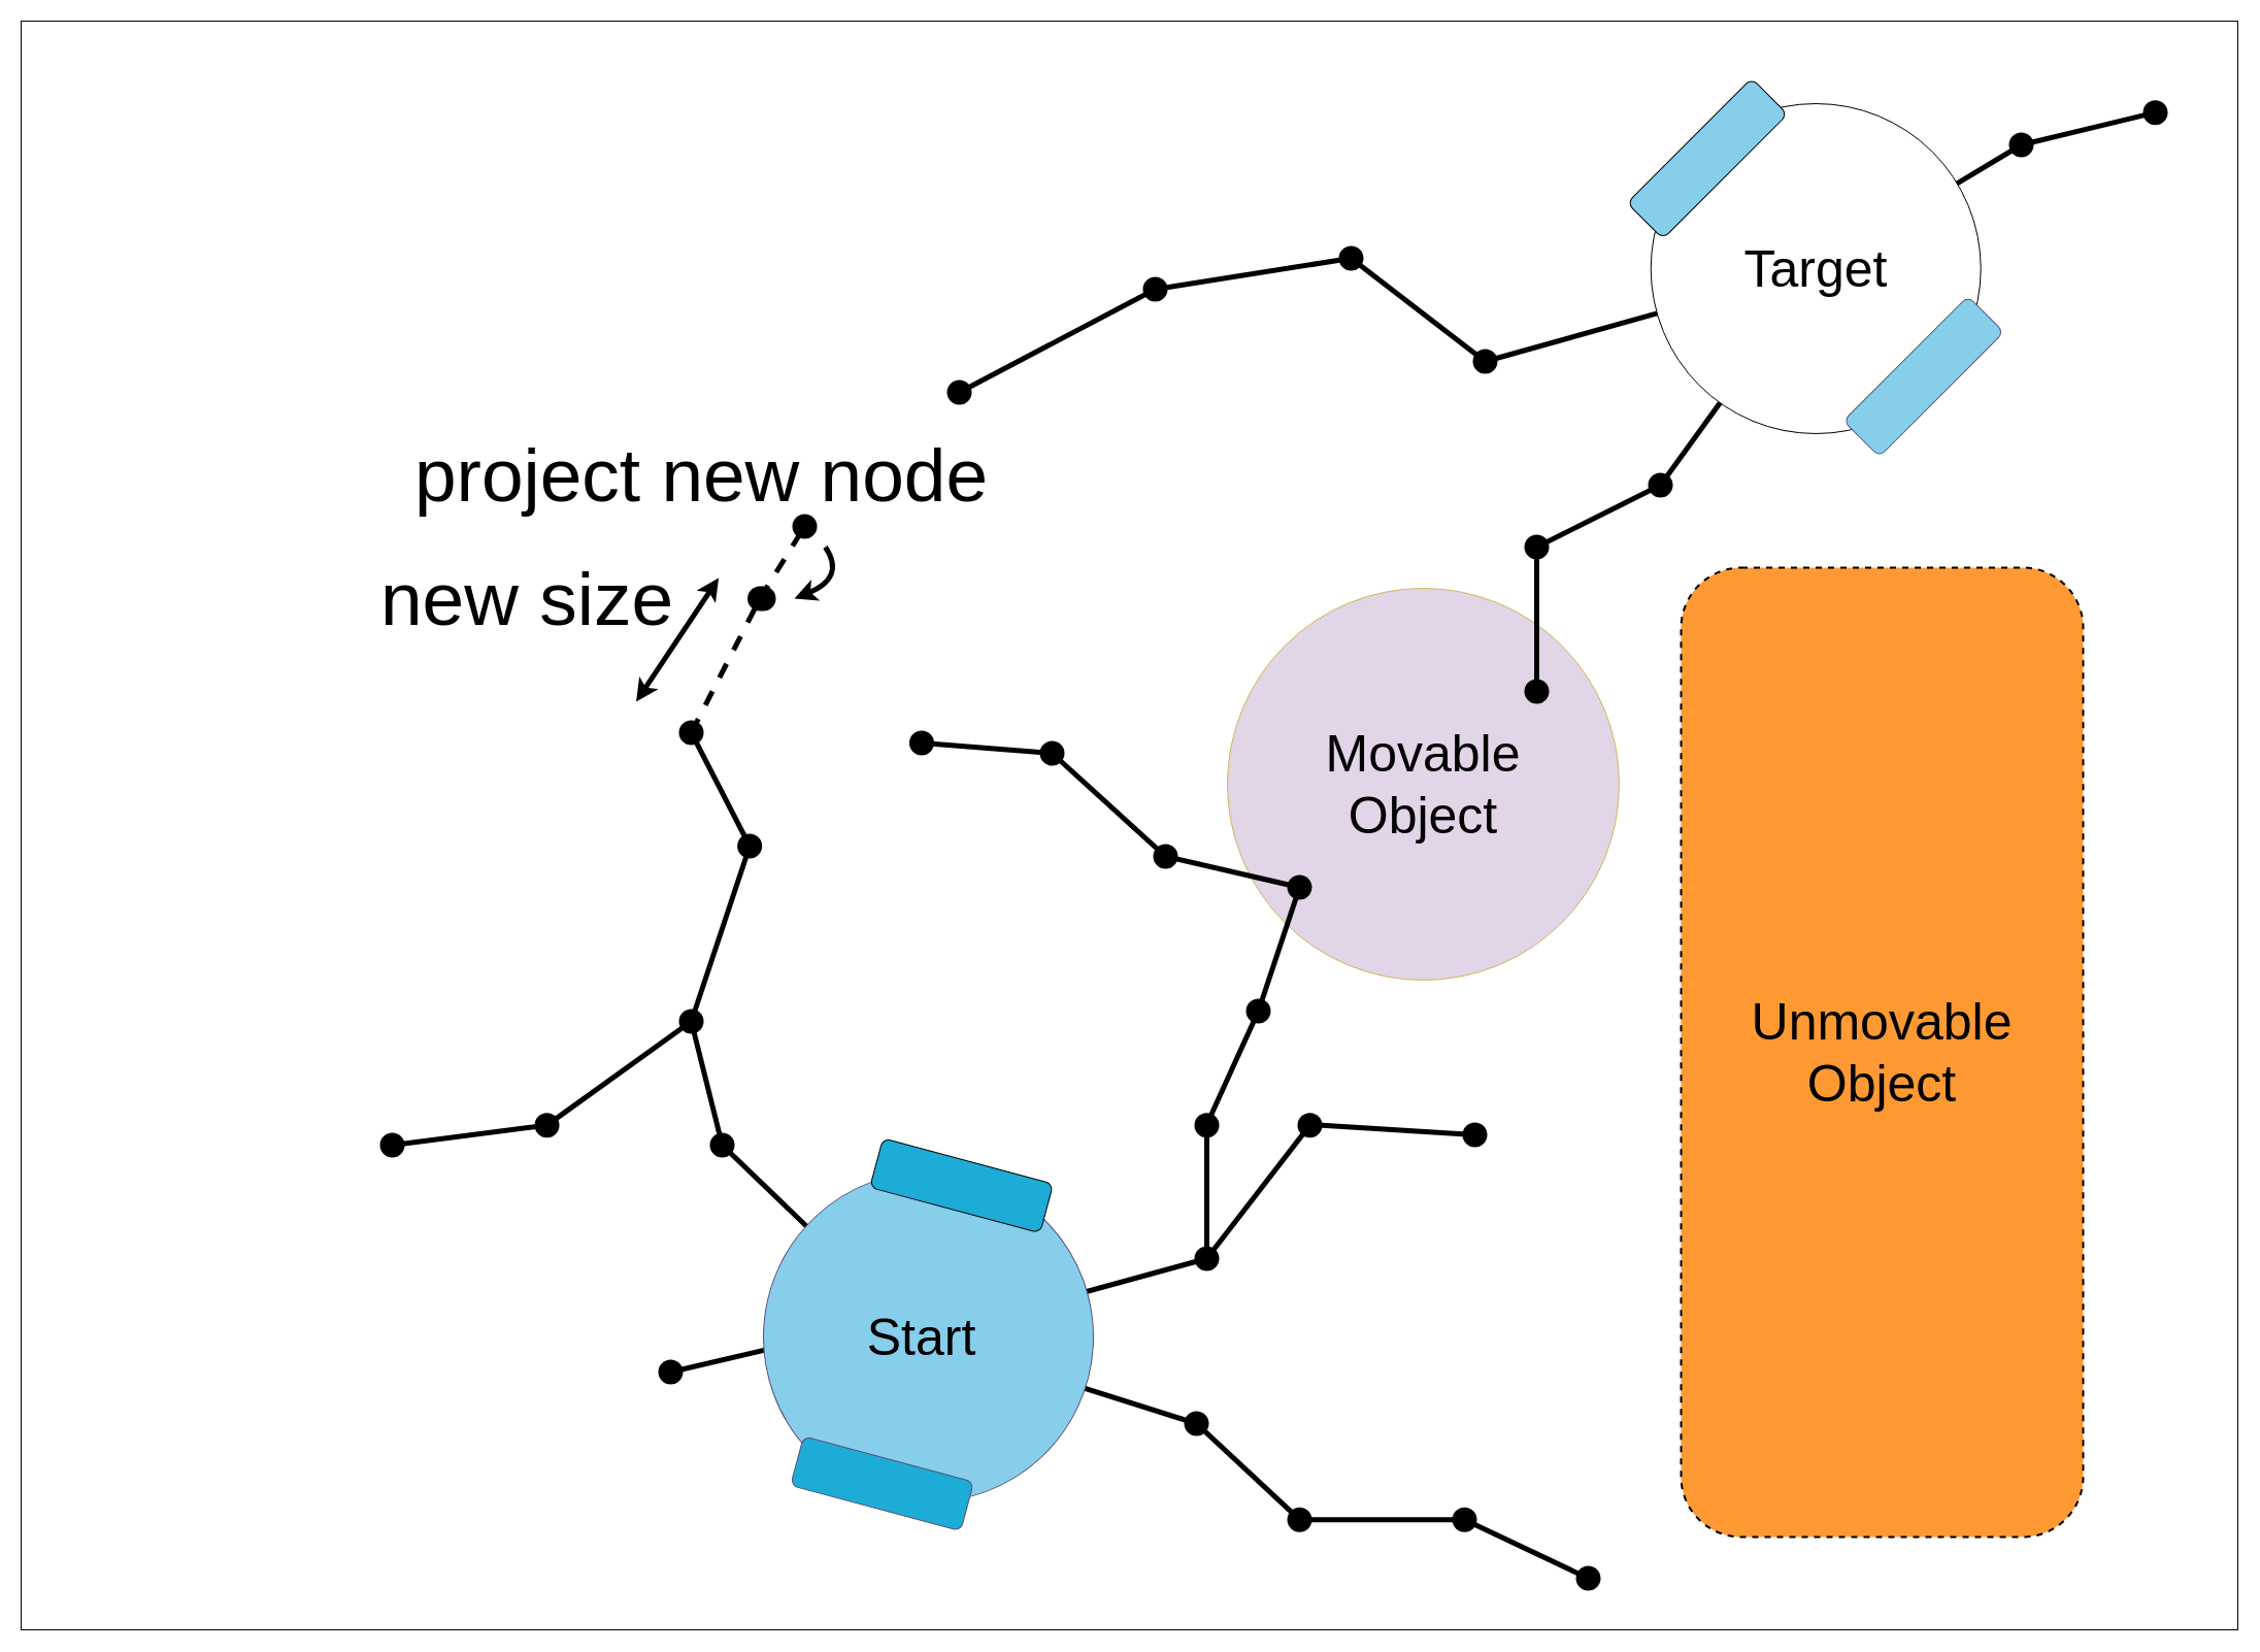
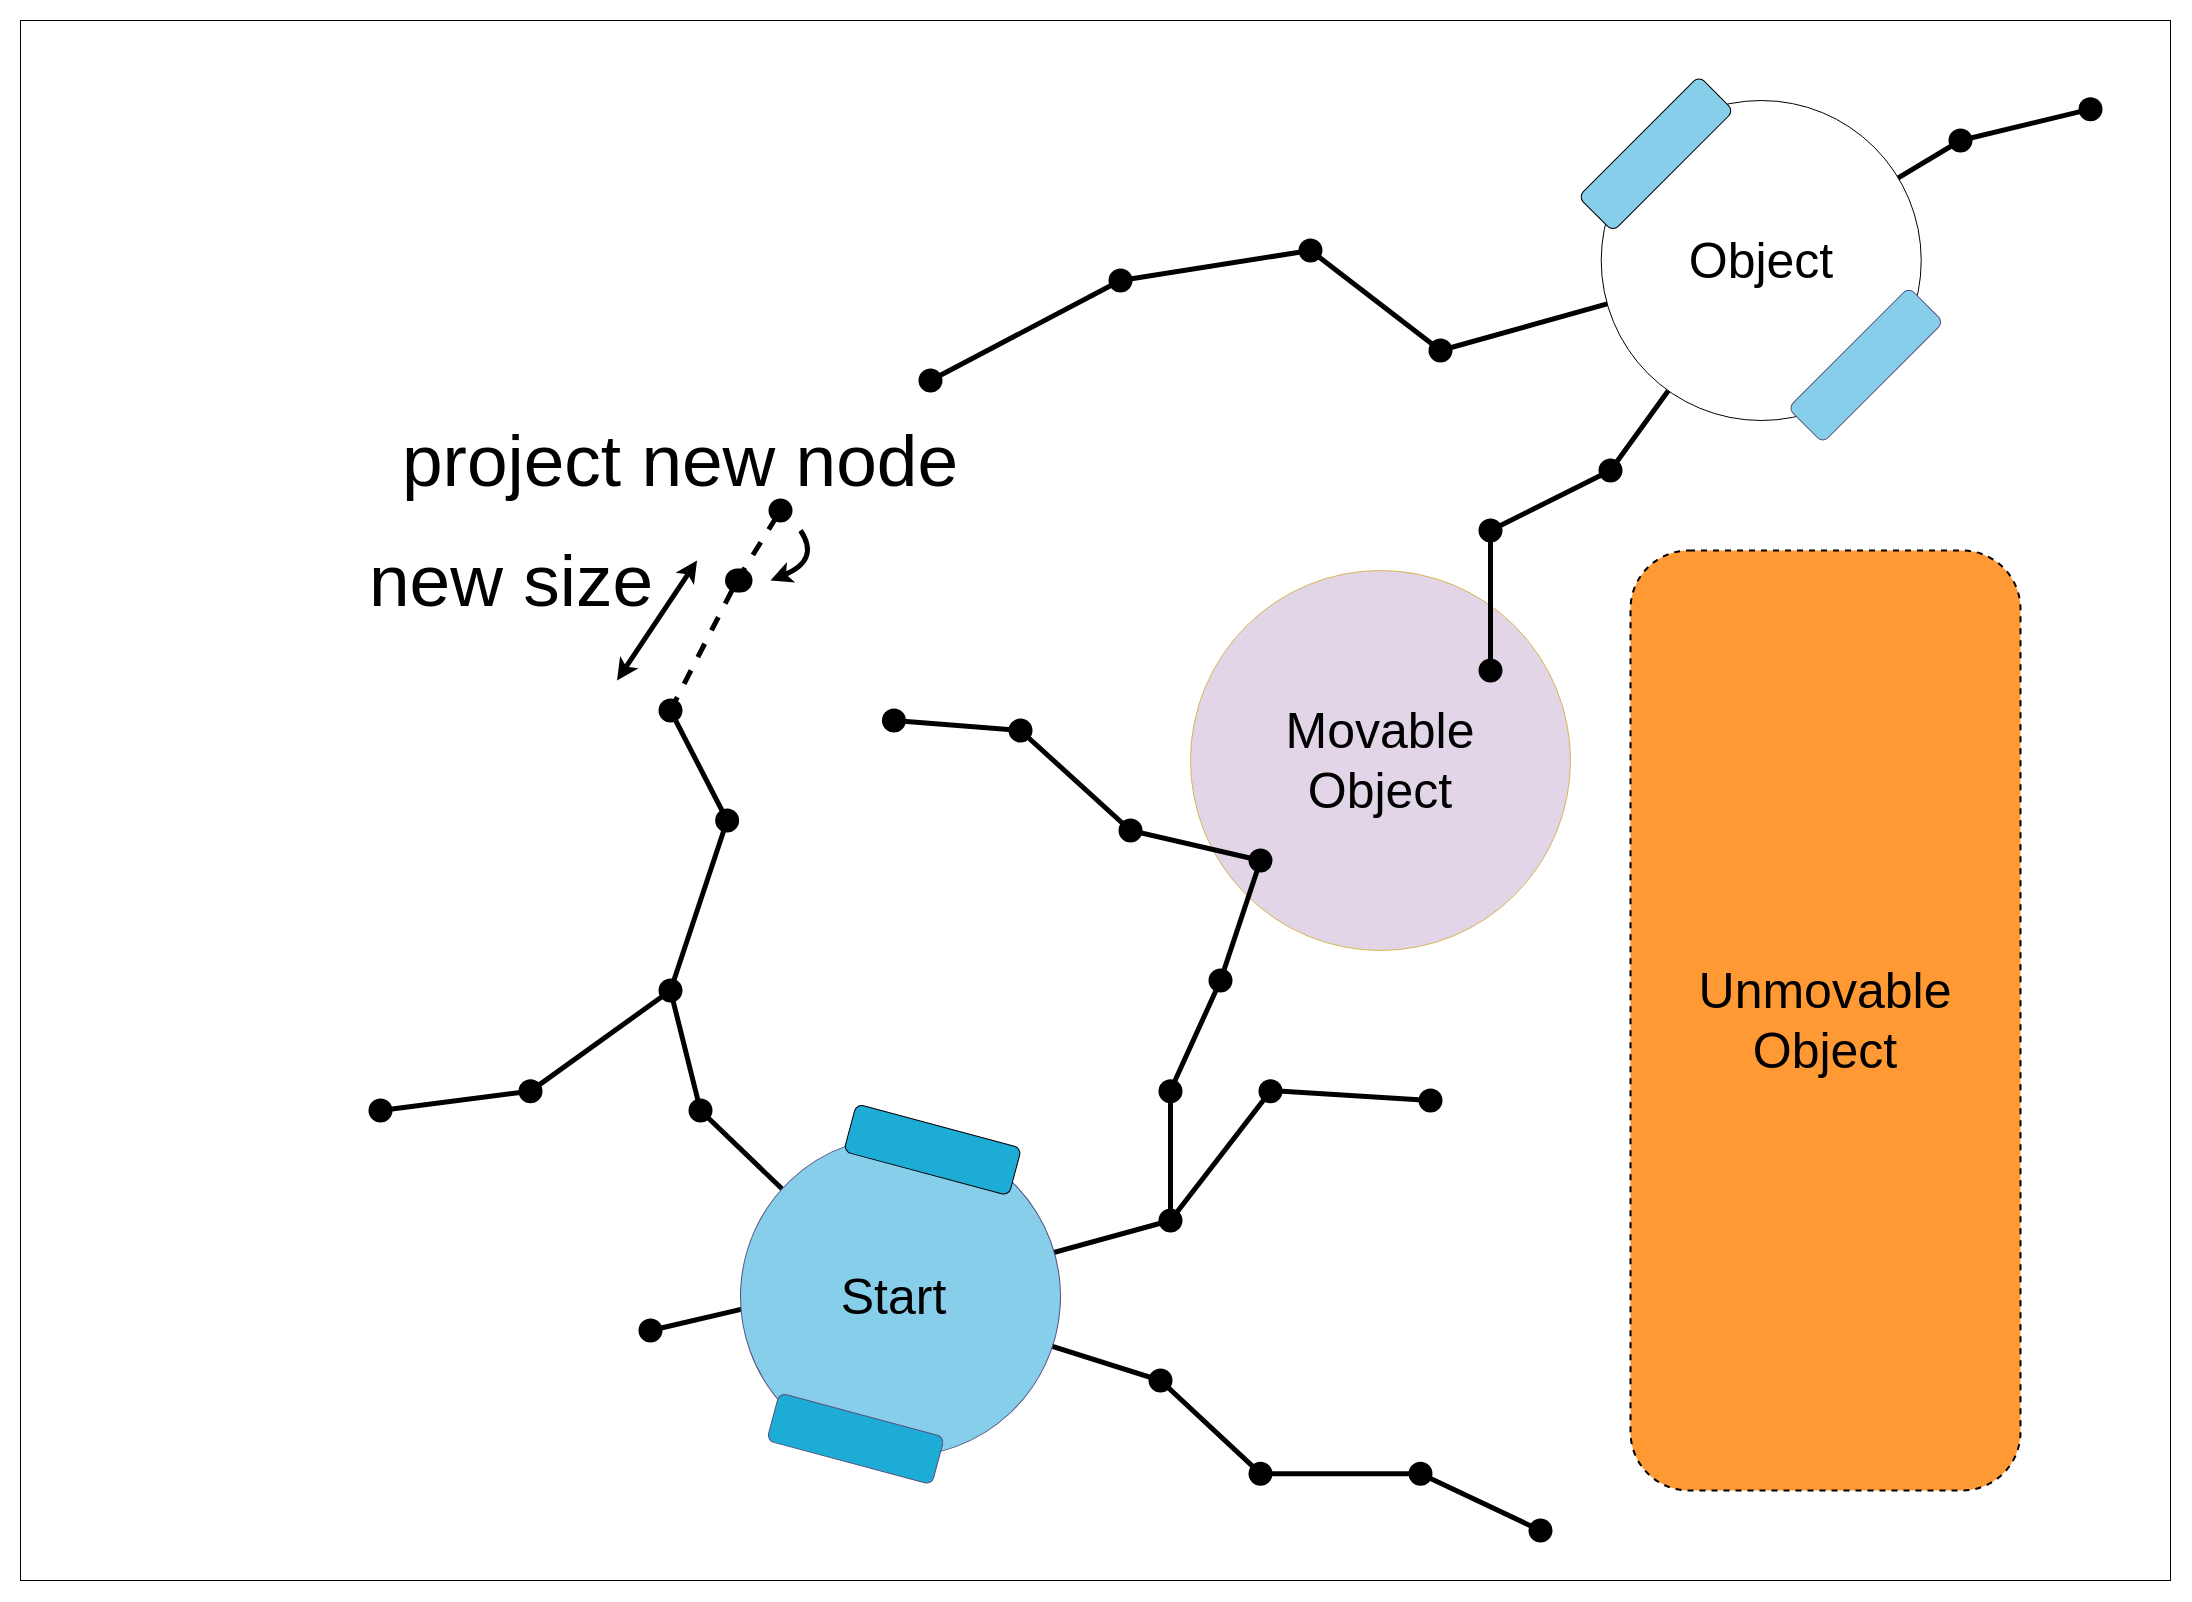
- <mxCell id="14" value="&lt;font style=&quot;&quot;&gt;&lt;font style=&quot;font-size: 50px;&quot;&gt;Target&lt;/font&gt;&lt;br&gt;&lt;/font&gt;" style="ellipse;whiteSpace=wrap;html=1;aspect=fixed;fillColor=none;strokeWidth=1;" parent="1" vertex="1"><mxGeometry x="1600.73" y="100" width="320" height="320" as="geometry" /></mxCell>
+ <mxCell id="14" value="&lt;font style=&quot;&quot;&gt;&lt;font style=&quot;font-size: 50px;&quot;&gt;Object&lt;/font&gt;&lt;br&gt;&lt;/font&gt;" style="ellipse;whiteSpace=wrap;html=1;aspect=fixed;fillColor=none;strokeWidth=1;" parent="1" vertex="1"><mxGeometry x="1600.73" y="100" width="320" height="320" as="geometry" /></mxCell>
